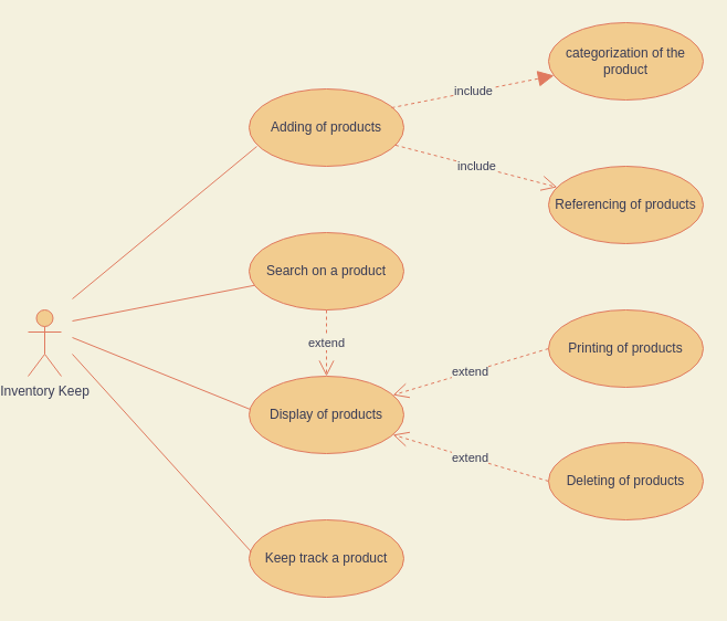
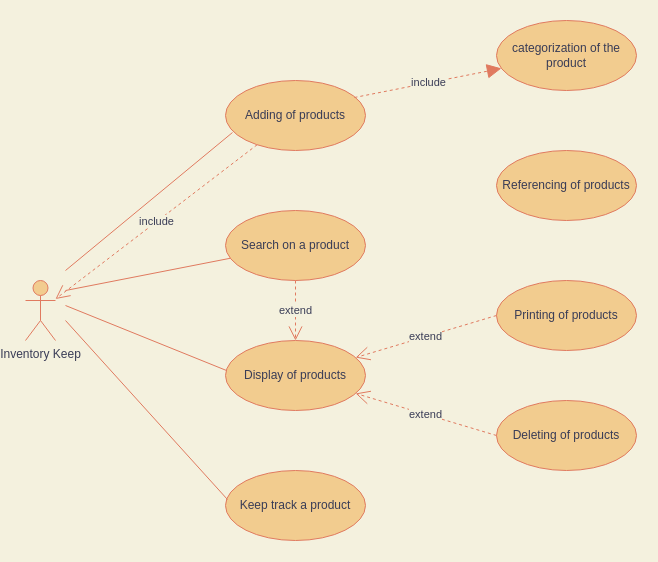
- <mxCell id="12" value="include" style="endArrow=open;endSize=12;dashed=1;html=1;rounded=0;labelBackgroundColor=#F4F1DE;strokeColor=#E07A5F;fontColor=#393C56;" parent="1" source="4" target="6" edge="1"><mxGeometry width="160" relative="1" as="geometry"><mxPoint x="300" y="250" as="sourcePoint" /><mxPoint x="460" y="250" as="targetPoint" /></mxGeometry></mxCell>
+ <mxCell id="12" value="include" style="endArrow=open;endSize=12;dashed=1;html=1;rounded=0;labelBackgroundColor=#F4F1DE;strokeColor=#E07A5F;fontColor=#393C56;" parent="1" source="4" target="2" edge="1"><mxGeometry width="160" relative="1" as="geometry"><mxPoint x="300" y="250" as="sourcePoint" /><mxPoint x="460" y="250" as="targetPoint" /></mxGeometry></mxCell>
